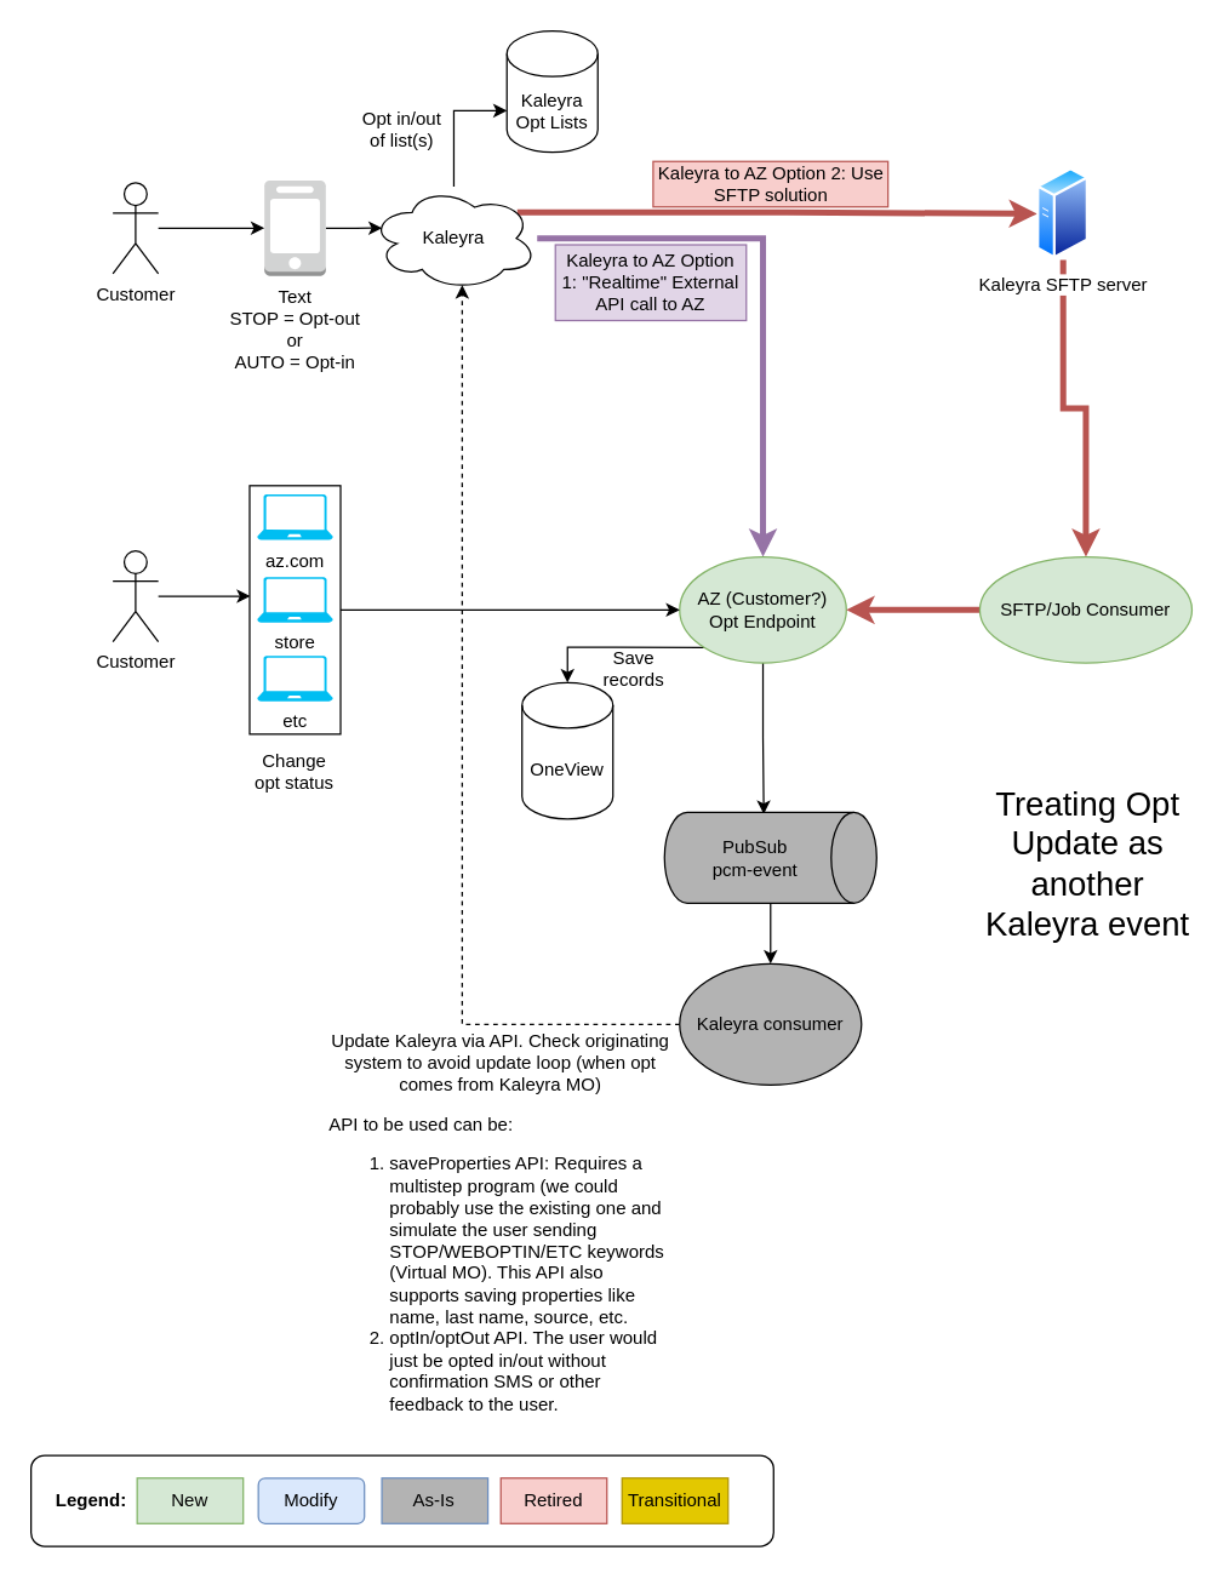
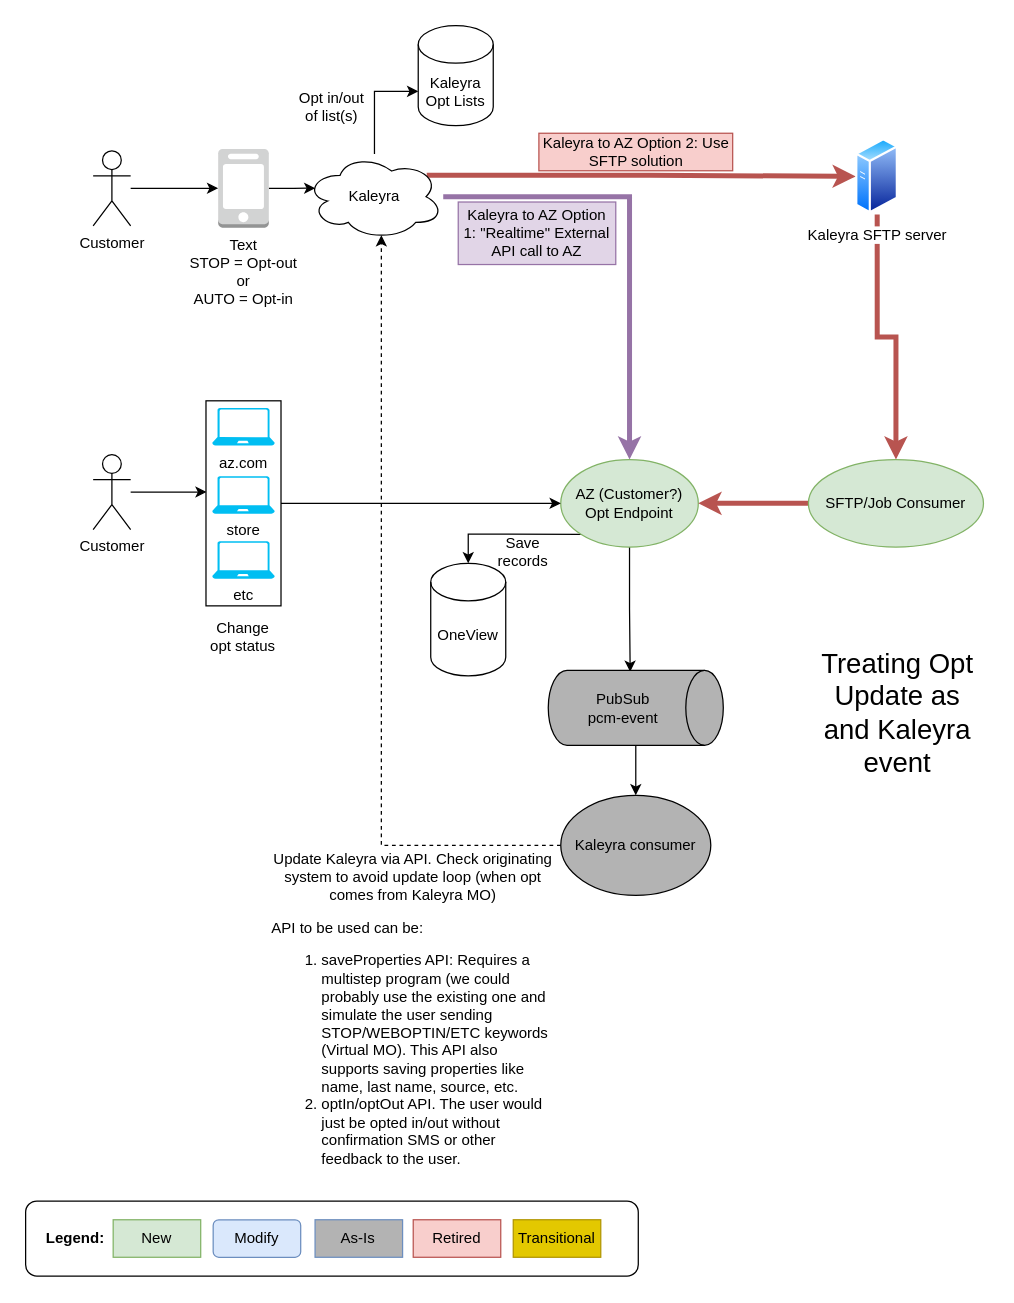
- <mxCell id="49" value="Treating Opt Update as another Kaleyra event" style="text;html=1;strokeColor=none;fillColor=none;align=center;verticalAlign=middle;whiteSpace=wrap;rounded=0;fontSize=22;" parent="1" vertex="1"><mxGeometry x="646.08" y="512" width="142.92" height="115.5" as="geometry" /></mxCell>
+ <mxCell id="49" value="Treating Opt Update as and Kaleyra event" style="text;html=1;strokeColor=none;fillColor=none;align=center;verticalAlign=middle;whiteSpace=wrap;rounded=0;fontSize=22;" parent="1" vertex="1"><mxGeometry x="646.08" y="512" width="142.92" height="115.5" as="geometry" /></mxCell>
